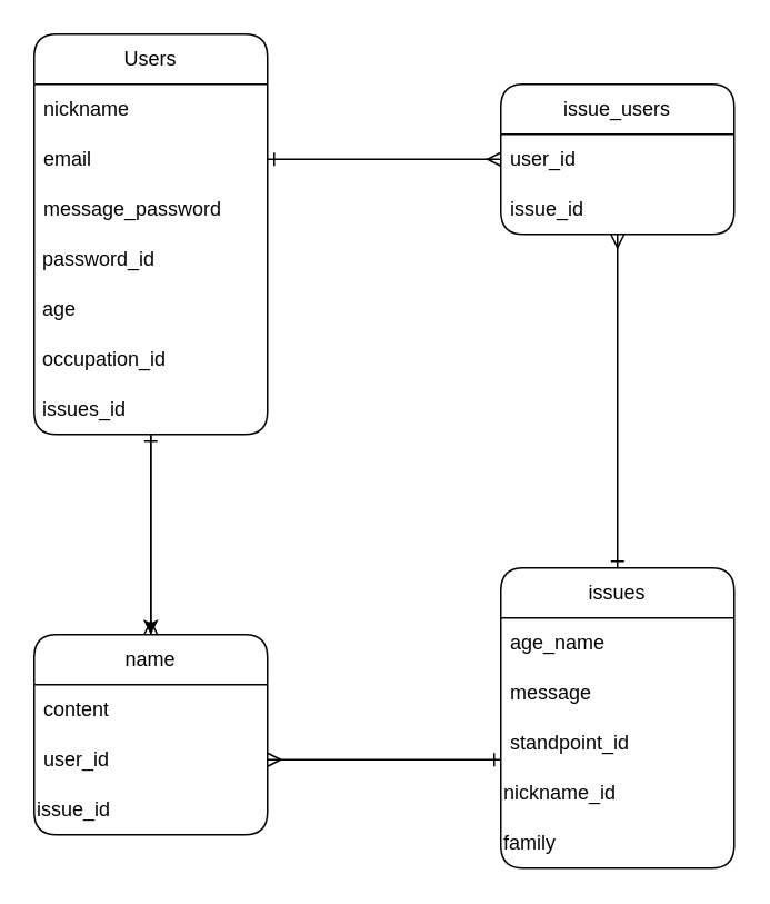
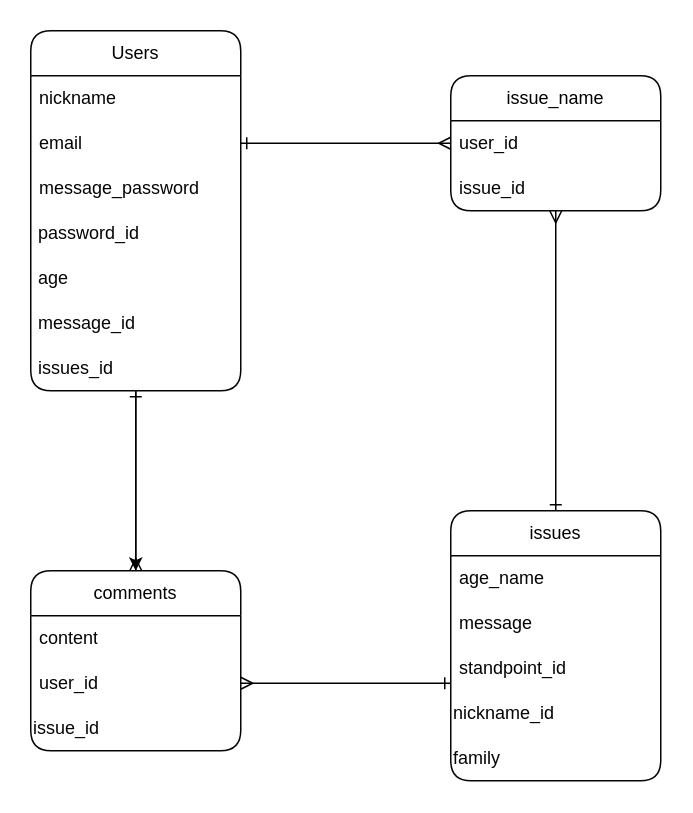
- <mxCell id="17" value="issue_users" style="swimlane;fontStyle=0;childLayout=stackLayout;horizontal=1;startSize=30;horizontalStack=0;resizeParent=1;resizeParentMax=0;resizeLast=0;collapsible=1;marginBottom=0;whiteSpace=wrap;html=1;swimlaneFillColor=#FFFFFF;gradientColor=none;fontColor=#000000;strokeColor=#050505;fillColor=#FFFFFF;rounded=1;" parent="1" vertex="1"><mxGeometry x="300" y="50" width="140" height="90" as="geometry" /></mxCell>
+ <mxCell id="17" value="issue_name" style="swimlane;fontStyle=0;childLayout=stackLayout;horizontal=1;startSize=30;horizontalStack=0;resizeParent=1;resizeParentMax=0;resizeLast=0;collapsible=1;marginBottom=0;whiteSpace=wrap;html=1;swimlaneFillColor=#FFFFFF;gradientColor=none;fontColor=#000000;strokeColor=#050505;fillColor=#FFFFFF;rounded=1;" parent="1" vertex="1"><mxGeometry x="300" y="50" width="140" height="90" as="geometry" /></mxCell>
- <mxCell id="8" value="&amp;nbsp;occupation_id" style="text;html=1;strokeColor=none;fillColor=none;align=left;verticalAlign=middle;whiteSpace=wrap;rounded=1;fontColor=#050505;" parent="2" vertex="1"><mxGeometry y="180" width="140" height="30" as="geometry" /></mxCell>
+ <mxCell id="8" value="&amp;nbsp;message_id" style="text;html=1;strokeColor=none;fillColor=none;align=left;verticalAlign=middle;whiteSpace=wrap;rounded=1;fontColor=#050505;" parent="2" vertex="1"><mxGeometry y="180" width="140" height="30" as="geometry" /></mxCell>
- <mxCell id="20" value="name" style="swimlane;fontStyle=0;childLayout=stackLayout;horizontal=1;startSize=30;horizontalStack=0;resizeParent=1;resizeParentMax=0;resizeLast=0;collapsible=1;marginBottom=0;whiteSpace=wrap;html=1;swimlaneFillColor=#FFFFFF;gradientColor=none;fontColor=#000000;strokeColor=#050505;fillColor=#FFFFFF;rounded=1;" parent="1" vertex="1"><mxGeometry x="20" y="380" width="140" height="120" as="geometry" /></mxCell>
+ <mxCell id="20" value="comments" style="swimlane;fontStyle=0;childLayout=stackLayout;horizontal=1;startSize=30;horizontalStack=0;resizeParent=1;resizeParentMax=0;resizeLast=0;collapsible=1;marginBottom=0;whiteSpace=wrap;html=1;swimlaneFillColor=#FFFFFF;gradientColor=none;fontColor=#000000;strokeColor=#050505;fillColor=#FFFFFF;rounded=1;" parent="1" vertex="1"><mxGeometry x="20" y="380" width="140" height="120" as="geometry" /></mxCell>
